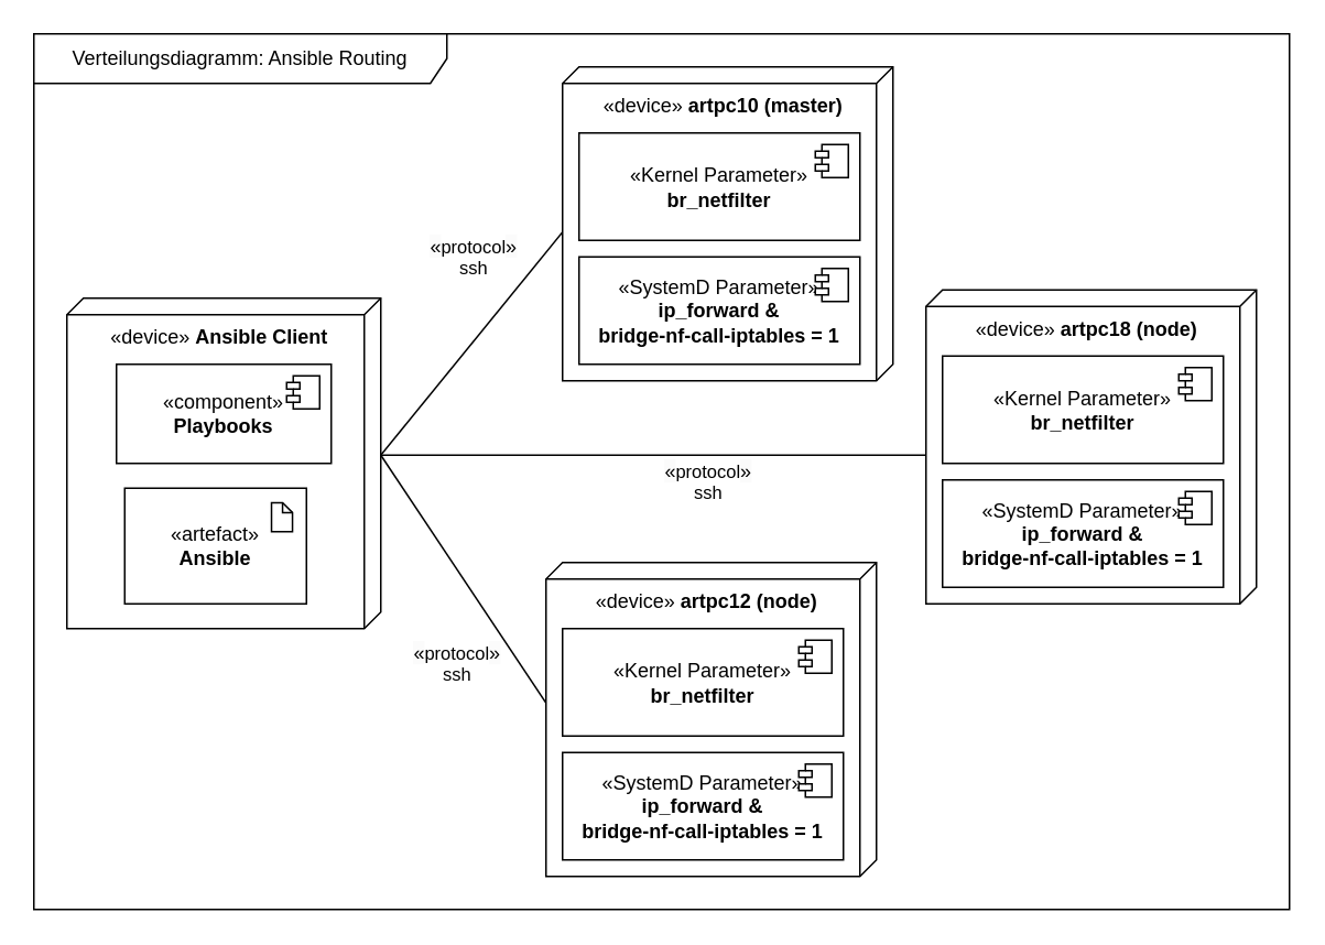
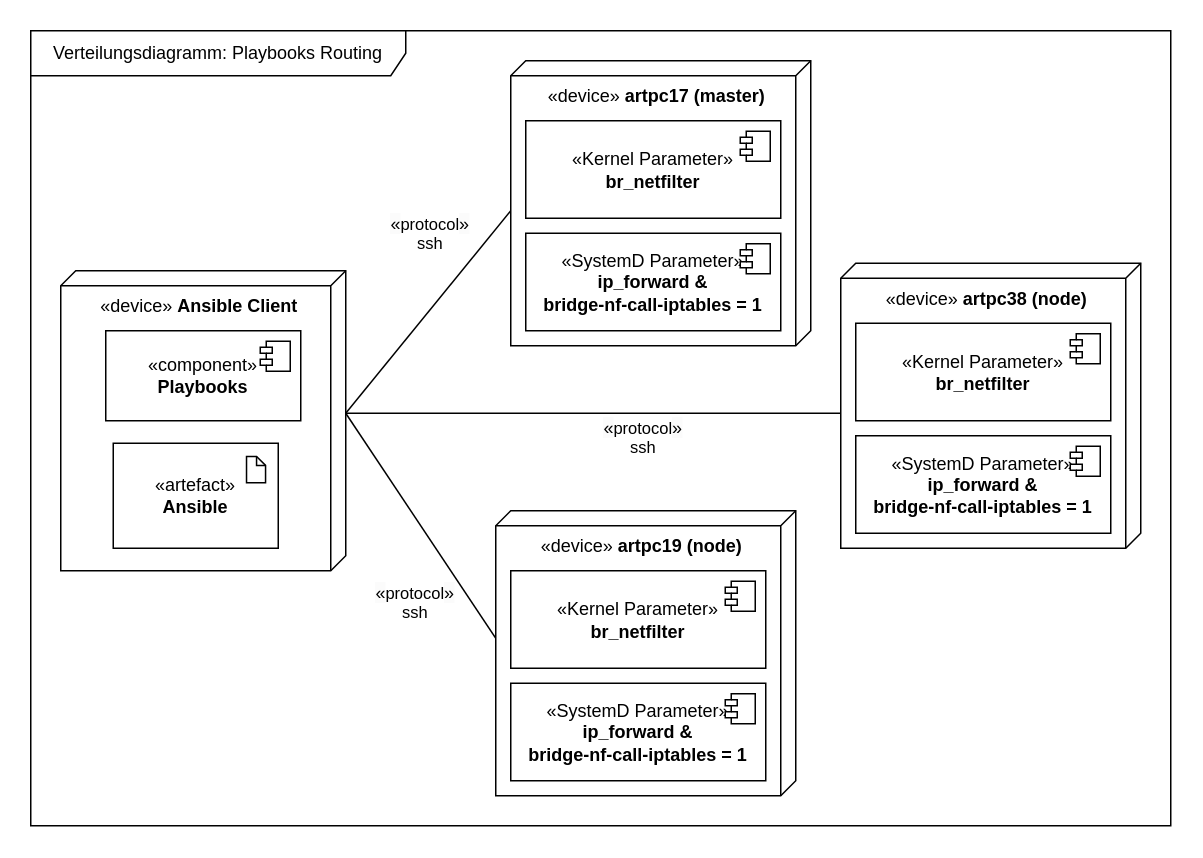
- <mxCell id="13" value="Verteilungsdiagramm: Ansible Routing" style="shape=umlFrame;whiteSpace=wrap;html=1;pointerEvents=0;width=250;height=30;" parent="1" vertex="1"><mxGeometry x="20" y="20" width="760" height="530" as="geometry" /></mxCell>
+ <mxCell id="13" value="Verteilungsdiagramm: Playbooks Routing" style="shape=umlFrame;whiteSpace=wrap;html=1;pointerEvents=0;width=250;height=30;" parent="1" vertex="1"><mxGeometry x="20" y="20" width="760" height="530" as="geometry" /></mxCell>
- <mxCell id="24" value="«device»&amp;nbsp;&lt;b&gt;artpc10 (master)&lt;/b&gt;" style="verticalAlign=top;align=center;shape=cube;size=10;direction=south;html=1;boundedLbl=1;spacingLeft=5;whiteSpace=wrap;" parent="1" vertex="1"><mxGeometry x="340" y="40" width="200" height="190" as="geometry" /></mxCell>
+ <mxCell id="24" value="«device»&amp;nbsp;&lt;b&gt;artpc17 (master)&lt;/b&gt;" style="verticalAlign=top;align=center;shape=cube;size=10;direction=south;html=1;boundedLbl=1;spacingLeft=5;whiteSpace=wrap;" parent="1" vertex="1"><mxGeometry x="340" y="40" width="200" height="190" as="geometry" /></mxCell>
- <mxCell id="14" value="«device»&amp;nbsp;&lt;b&gt;artpc18 (node)&lt;/b&gt;" style="verticalAlign=top;align=center;shape=cube;size=10;direction=south;html=1;boundedLbl=1;spacingLeft=5;whiteSpace=wrap;" parent="1" vertex="1"><mxGeometry x="560" y="175" width="200" height="190" as="geometry" /></mxCell>
+ <mxCell id="14" value="«device»&amp;nbsp;&lt;b&gt;artpc38 (node)&lt;/b&gt;" style="verticalAlign=top;align=center;shape=cube;size=10;direction=south;html=1;boundedLbl=1;spacingLeft=5;whiteSpace=wrap;" parent="1" vertex="1"><mxGeometry x="560" y="175" width="200" height="190" as="geometry" /></mxCell>
- <mxCell id="19" value="«device»&amp;nbsp;&lt;b&gt;artpc12 (node)&lt;/b&gt;" style="verticalAlign=top;align=center;shape=cube;size=10;direction=south;html=1;boundedLbl=1;spacingLeft=5;whiteSpace=wrap;" parent="1" vertex="1"><mxGeometry x="330" y="340" width="200" height="190" as="geometry" /></mxCell>
+ <mxCell id="19" value="«device»&amp;nbsp;&lt;b&gt;artpc19 (node)&lt;/b&gt;" style="verticalAlign=top;align=center;shape=cube;size=10;direction=south;html=1;boundedLbl=1;spacingLeft=5;whiteSpace=wrap;" parent="1" vertex="1"><mxGeometry x="330" y="340" width="200" height="190" as="geometry" /></mxCell>
